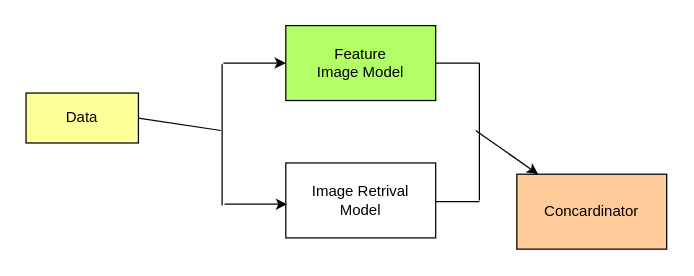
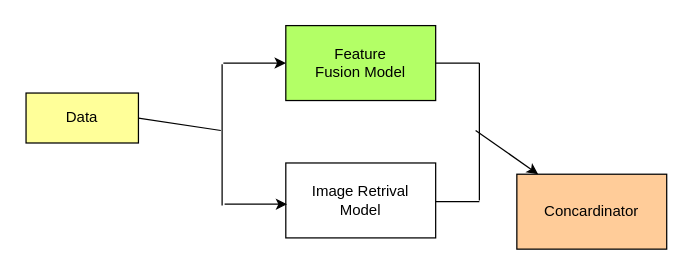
- <mxCell id="3" value="Feature&lt;br&gt;Image Model" style="rounded=0;whiteSpace=wrap;html=1;fillColor=#B3FF66;" parent="1" vertex="1"><mxGeometry x="228" y="20" width="120" height="60" as="geometry" /></mxCell>
+ <mxCell id="3" value="Feature&lt;br&gt;Fusion Model" style="rounded=0;whiteSpace=wrap;html=1;fillColor=#B3FF66;" parent="1" vertex="1"><mxGeometry x="228" y="20" width="120" height="60" as="geometry" /></mxCell>
